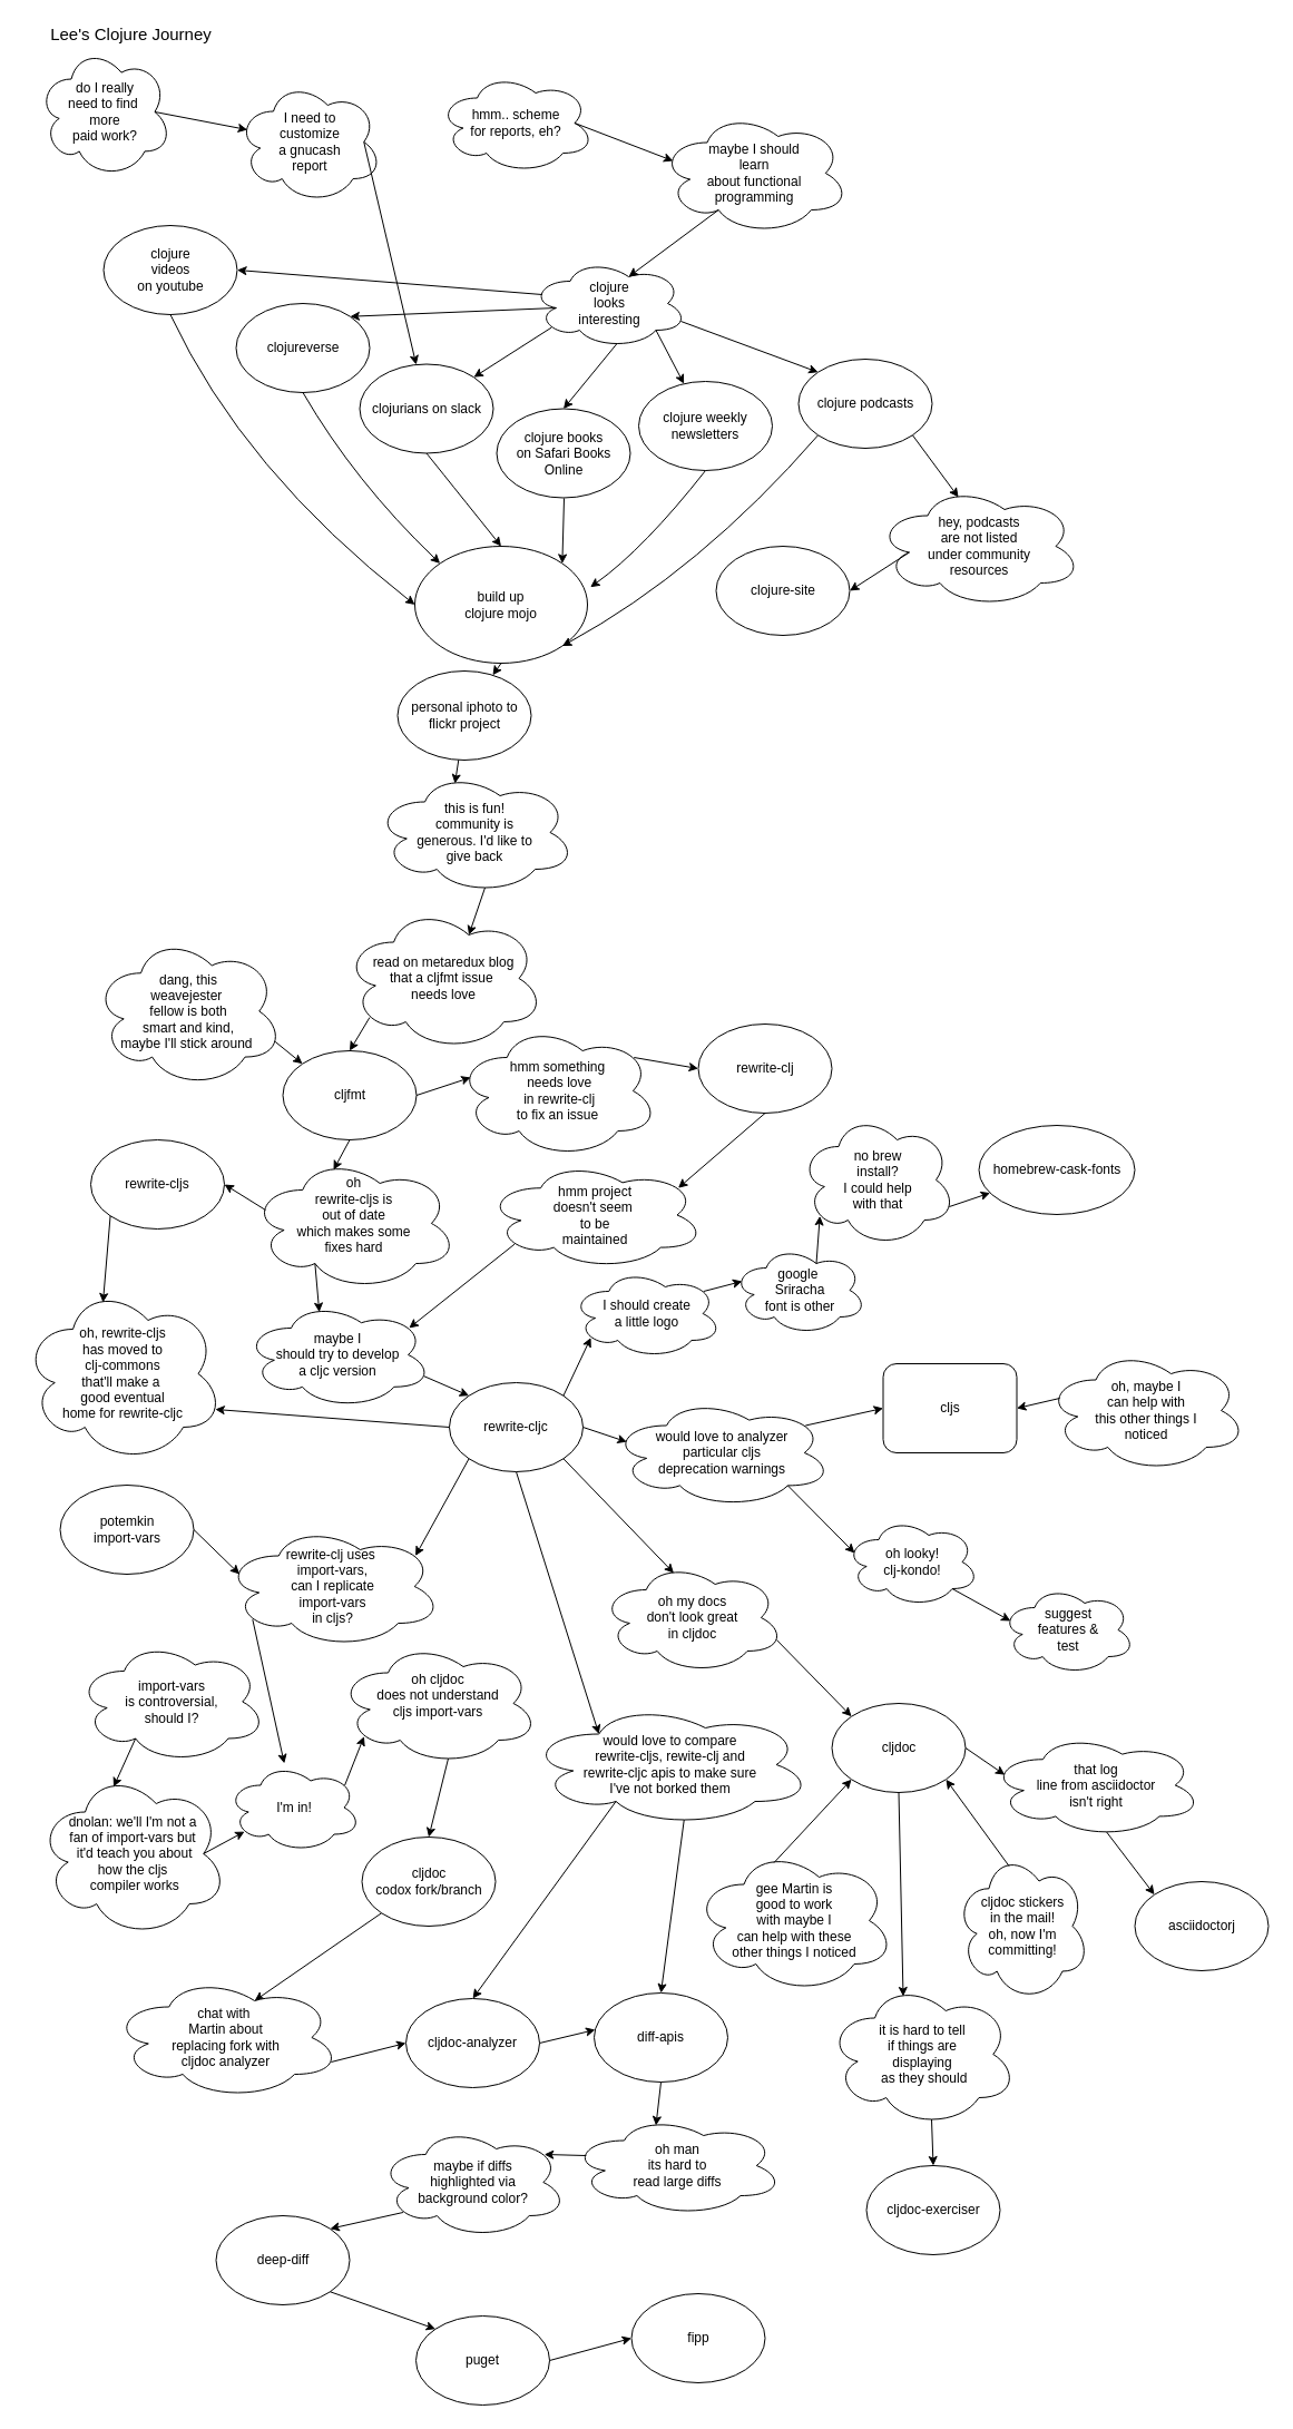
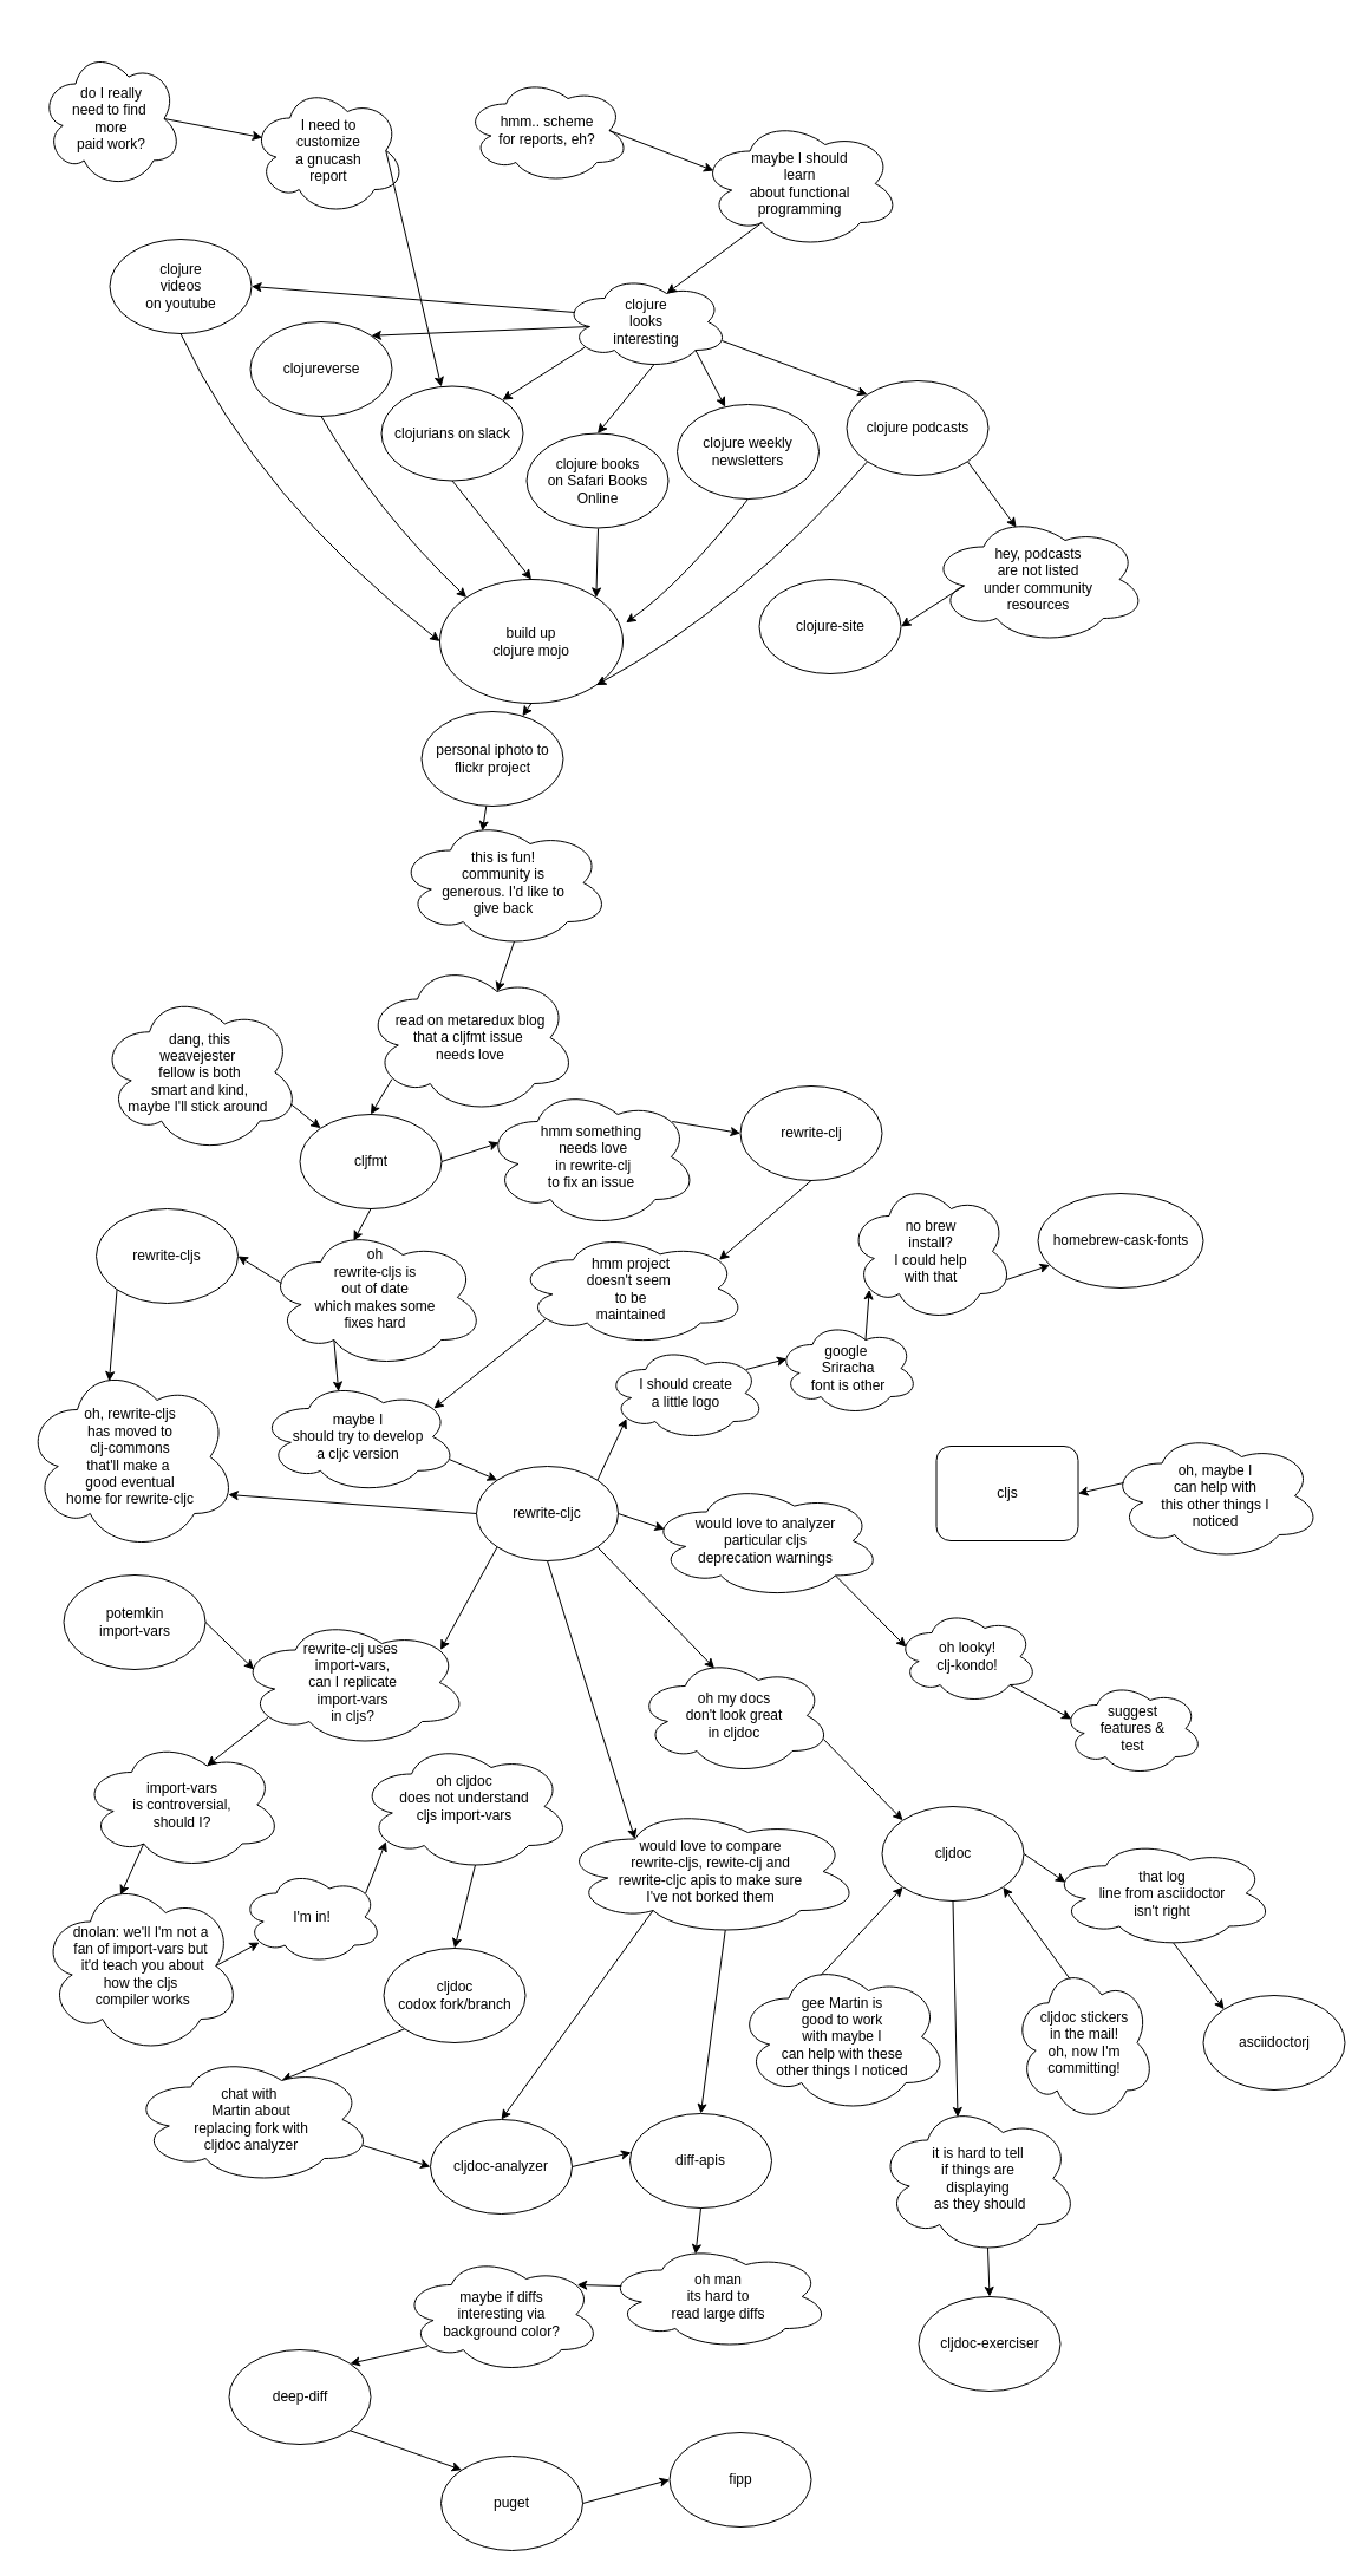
- <mxCell id="123" value="&lt;font style=&quot;font-size: 15px&quot;&gt;Lee's Clojure Journey&lt;/font&gt;" style="text;html=1;strokeColor=none;fillColor=none;align=center;verticalAlign=middle;whiteSpace=wrap;rounded=0;" parent="1" vertex="1"><mxGeometry x="27" y="20" width="181" height="20" as="geometry" /></mxCell>
- <mxCell id="46" value="" style="endArrow=classic;html=1;exitX=0.88;exitY=0.25;exitDx=0;exitDy=0;exitPerimeter=0;entryX=0;entryY=0.5;entryDx=0;entryDy=0;" parent="1" source="43" target="20" edge="1"><mxGeometry width="50" height="50" relative="1" as="geometry"><mxPoint x="1588.5" y="849" as="sourcePoint" /><mxPoint x="1638.5" y="799" as="targetPoint" /></mxGeometry></mxCell>
- <mxCell id="93" value="" style="endArrow=classic;html=1;exitX=0.13;exitY=0.77;exitDx=0;exitDy=0;exitPerimeter=0;" parent="1" source="30" target="95" edge="1"><mxGeometry width="50" height="50" relative="1" as="geometry"><mxPoint x="258.5" y="1629" as="sourcePoint" /><mxPoint x="308.5" y="1579" as="targetPoint" /></mxGeometry></mxCell>
+ <mxCell id="93" value="" style="endArrow=classic;html=1;exitX=0.13;exitY=0.77;exitDx=0;exitDy=0;exitPerimeter=0;entryX=0.625;entryY=0.2;entryDx=0;entryDy=0;entryPerimeter=0;" parent="1" source="30" target="92" edge="1"><mxGeometry width="50" height="50" relative="1" as="geometry"><mxPoint x="258.5" y="1629" as="sourcePoint" /><mxPoint x="308.5" y="1579" as="targetPoint" /></mxGeometry></mxCell>
- <mxCell id="115" value="chat with&amp;nbsp;&lt;br&gt;Martin about&lt;br&gt;replacing fork with&lt;br&gt;cljdoc analyzer" style="ellipse;shape=cloud;whiteSpace=wrap;html=1;" parent="1" vertex="1"><mxGeometry x="100" y="1774" width="205" height="110" as="geometry" /></mxCell>
+ <mxCell id="115" value="chat with&amp;nbsp;&lt;br&gt;Martin about&lt;br&gt;replacing fork with&lt;br&gt;cljdoc analyzer" style="ellipse;shape=cloud;whiteSpace=wrap;html=1;" parent="1" vertex="1"><mxGeometry x="110" y="1739" width="205" height="110" as="geometry" /></mxCell>
- <mxCell id="103" value="maybe if diffs&lt;br&gt;highlighted via&lt;br&gt;background color?" style="ellipse;shape=cloud;whiteSpace=wrap;html=1;" parent="1" vertex="1"><mxGeometry x="339.5" y="1909" width="169" height="100" as="geometry" /></mxCell>
+ <mxCell id="103" value="maybe if diffs&lt;br&gt;interesting via&lt;br&gt;background color?" style="ellipse;shape=cloud;whiteSpace=wrap;html=1;" parent="1" vertex="1"><mxGeometry x="339.5" y="1909" width="169" height="100" as="geometry" /></mxCell>
